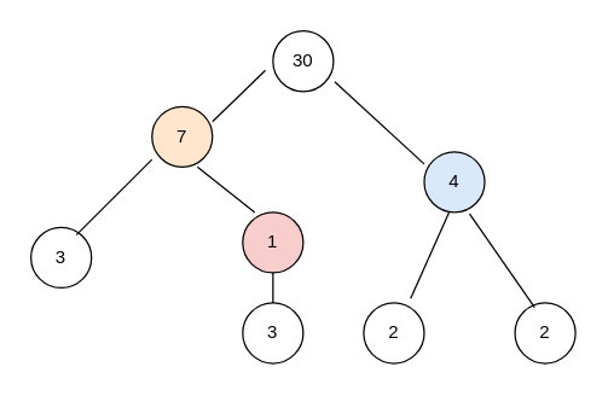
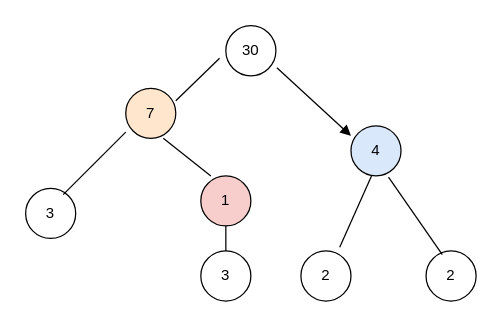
- <mxCell id="14" value="" style="endArrow=none;html=1;rounded=0;entryX=0;entryY=0.2;entryDx=0;entryDy=0;entryPerimeter=0;exitX=1.02;exitY=0.84;exitDx=0;exitDy=0;exitPerimeter=0;" edge="1" parent="1" source="2" target="4"><mxGeometry width="50" height="50" relative="1" as="geometry"><mxPoint x="270" y="70" as="sourcePoint" /><mxPoint x="310" y="120" as="targetPoint" /></mxGeometry></mxCell>
+ <mxCell id="14" value="" style="endArrow=block;html=1;rounded=0;entryX=0;entryY=0.2;entryDx=0;entryDy=0;entryPerimeter=0;exitX=1.02;exitY=0.84;exitDx=0;exitDy=0;exitPerimeter=0;" edge="1" parent="1" source="2" target="4"><mxGeometry width="50" height="50" relative="1" as="geometry"><mxPoint x="270" y="70" as="sourcePoint" /><mxPoint x="310" y="120" as="targetPoint" /></mxGeometry></mxCell>
